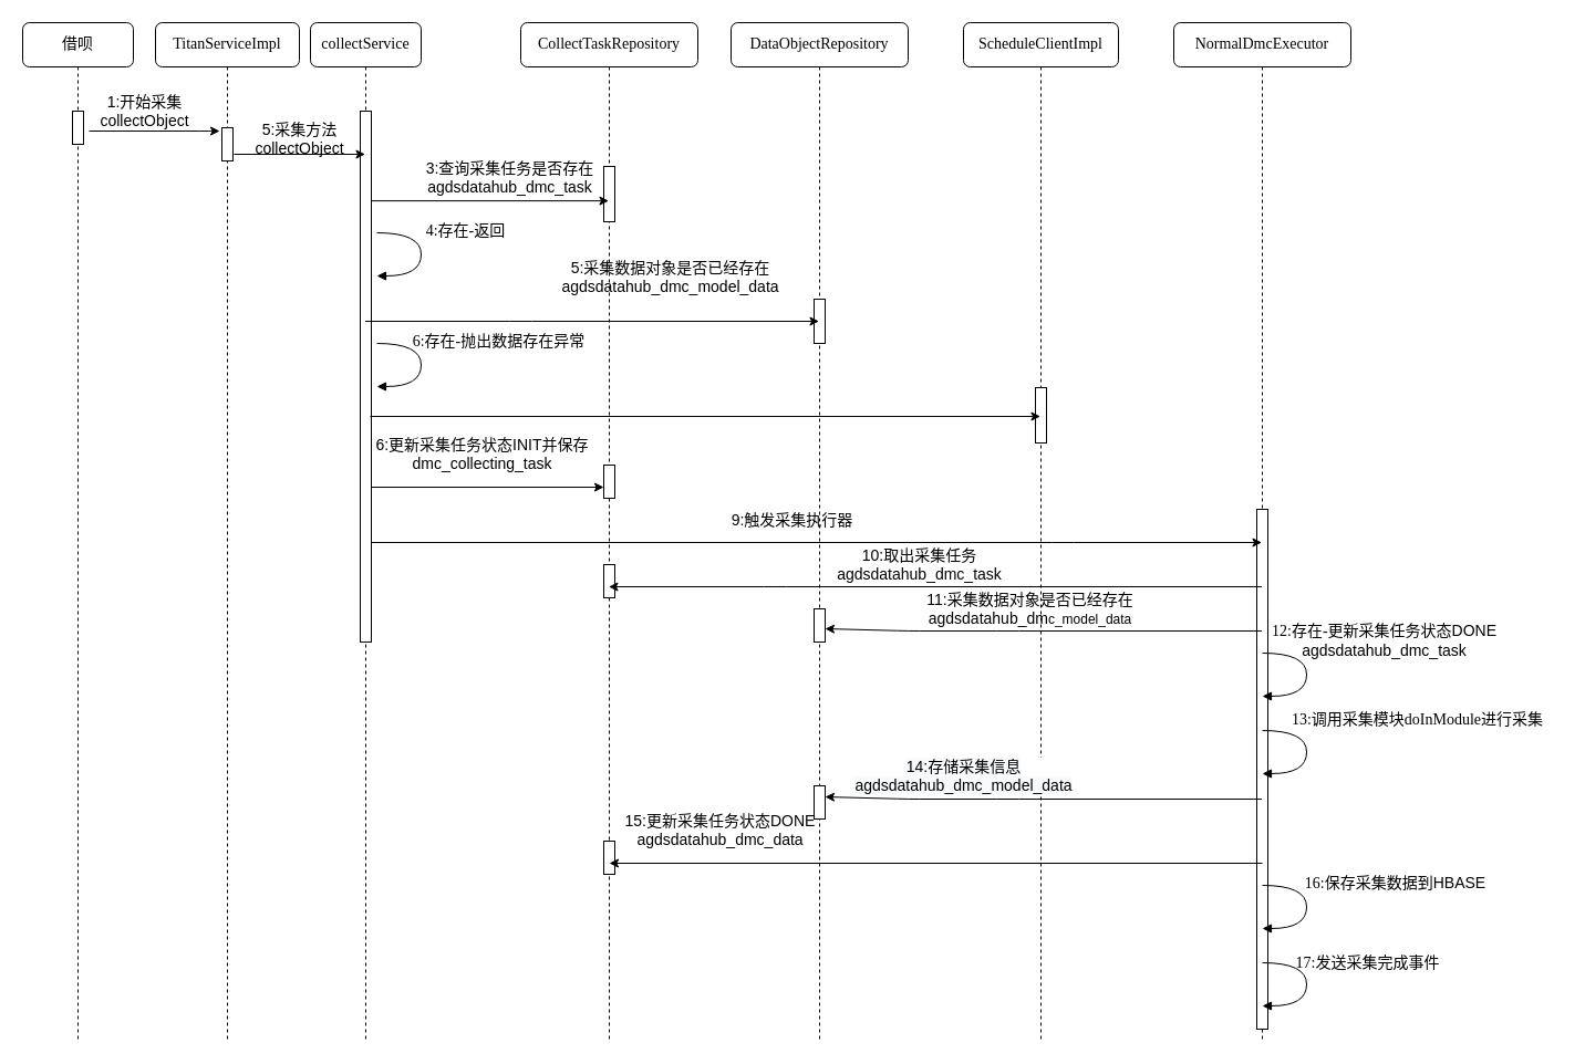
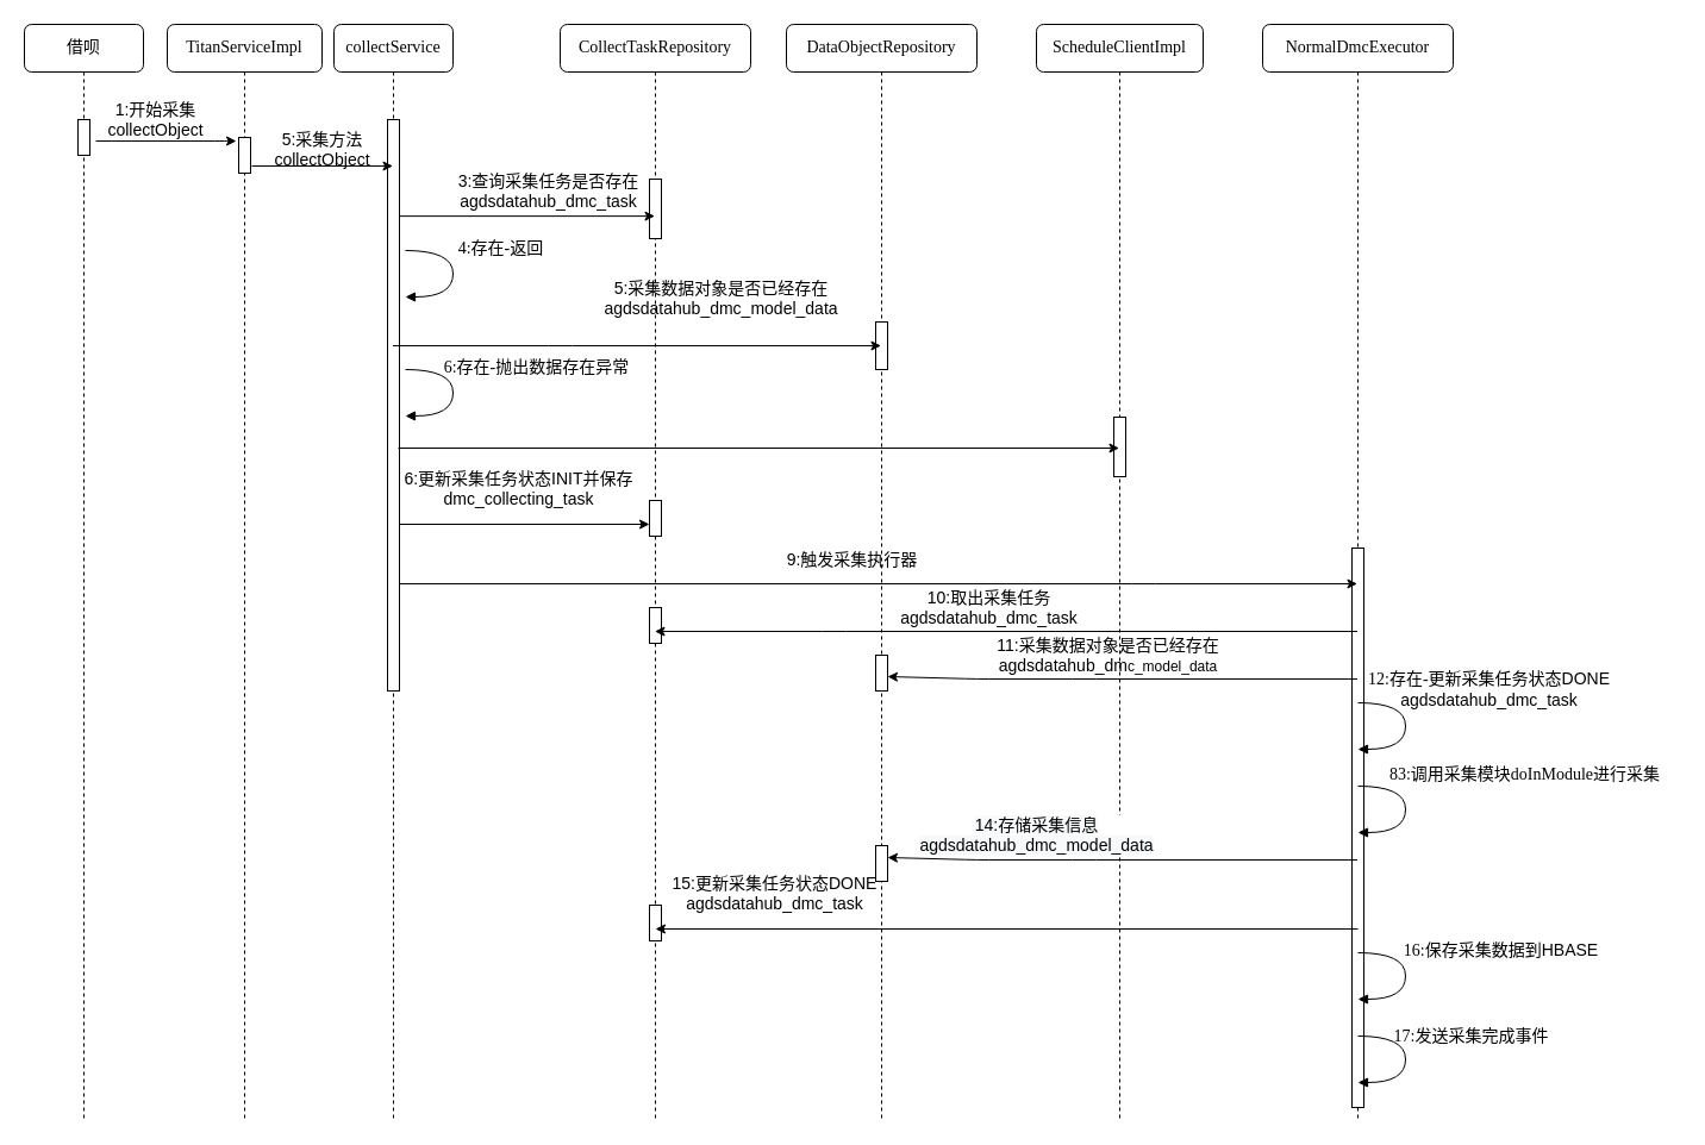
- <mxCell id="49" value="&lt;span style=&quot;font-family: &amp;#34;verdana&amp;#34;&quot;&gt;13:调用采集模块doInModule进行采集&lt;/span&gt;" style="text;html=1;align=center;verticalAlign=middle;resizable=0;points=[];autosize=1;fontSize=14;" vertex="1" parent="1"><mxGeometry x="1150" y="640" width="260" height="20" as="geometry" /></mxCell>
+ <mxCell id="49" value="&lt;span style=&quot;font-family: &amp;#34;verdana&amp;#34;&quot;&gt;83:调用采集模块doInModule进行采集&lt;/span&gt;" style="text;html=1;align=center;verticalAlign=middle;resizable=0;points=[];autosize=1;fontSize=14;" vertex="1" parent="1"><mxGeometry x="1150" y="640" width="260" height="20" as="geometry" /></mxCell>
- <mxCell id="44" value="&lt;font style=&quot;font-size: 14px&quot;&gt;15:更新采集任务状态DONE&lt;br&gt;agdsdatahub_dmc_data&lt;/font&gt;" style="text;html=1;align=center;verticalAlign=middle;resizable=0;points=[];autosize=1;fontSize=14;" vertex="1" parent="1"><mxGeometry x="555" y="730" width="190" height="40" as="geometry" /></mxCell>
+ <mxCell id="44" value="&lt;font style=&quot;font-size: 14px&quot;&gt;15:更新采集任务状态DONE&lt;br&gt;agdsdatahub_dmc_task&lt;/font&gt;" style="text;html=1;align=center;verticalAlign=middle;resizable=0;points=[];autosize=1;fontSize=14;" vertex="1" parent="1"><mxGeometry x="555" y="730" width="190" height="40" as="geometry" /></mxCell>
